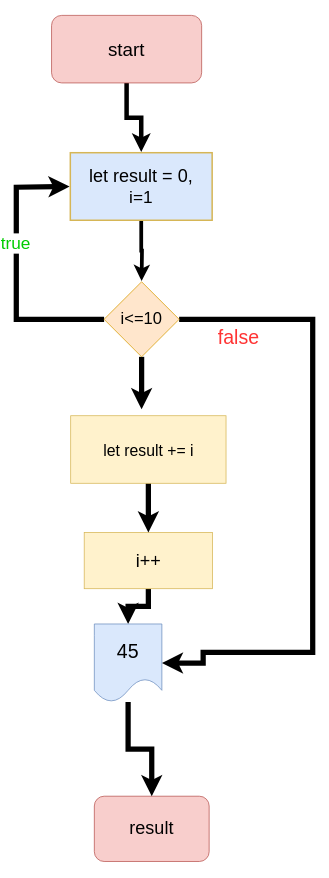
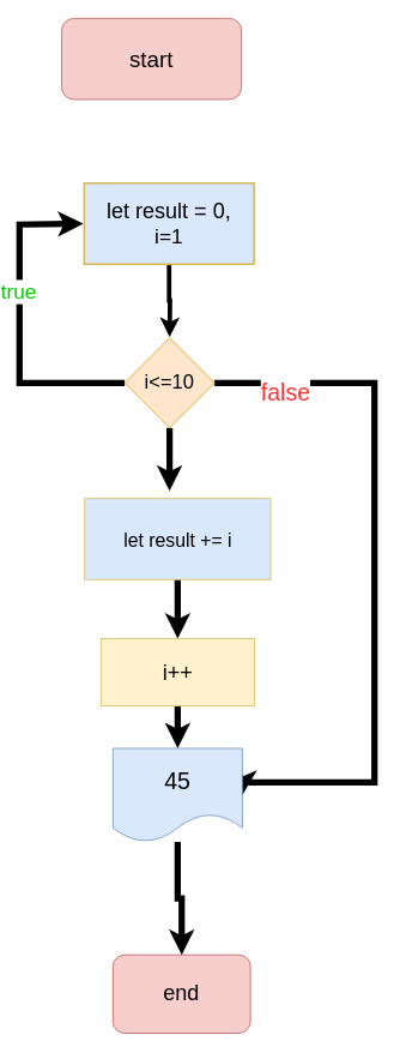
- <mxCell id="2" style="edgeStyle=orthogonalEdgeStyle;rounded=0;orthogonalLoop=1;jettySize=auto;html=1;entryX=0.5;entryY=0;entryDx=0;entryDy=0;strokeWidth=6;" edge="1" parent="1" source="3" target="9"><mxGeometry relative="1" as="geometry" /></mxCell>
- <mxCell id="17" value="&lt;font style=&quot;font-size: 21px&quot;&gt;let result += i&lt;/font&gt;" style="rounded=0;whiteSpace=wrap;html=1;fillColor=#fff2cc;strokeColor=#d6b656;direction=west;" vertex="1" parent="1"><mxGeometry x="92.5" y="553.5" width="207" height="90" as="geometry" /></mxCell>
+ <mxCell id="17" value="&lt;font style=&quot;font-size: 21px&quot;&gt;let result += i&lt;/font&gt;" style="rounded=0;whiteSpace=wrap;html=1;fillColor=#dae8fc;strokeColor=#d6b656;direction=west;" vertex="1" parent="1"><mxGeometry x="92.5" y="553.5" width="207" height="90" as="geometry" /></mxCell>
- <mxCell id="19" value="&lt;font style=&quot;font-size: 26px&quot;&gt;45&lt;/font&gt;" style="shape=document;whiteSpace=wrap;html=1;boundedLbl=1;fillColor=#dae8fc;strokeColor=#6c8ebf;" vertex="1" parent="1"><mxGeometry x="124" y="831" width="90" height="104" as="geometry" /></mxCell>
+ <mxCell id="19" value="&lt;font style=&quot;font-size: 26px&quot;&gt;45&lt;/font&gt;" style="shape=document;whiteSpace=wrap;html=1;boundedLbl=1;fillColor=#dae8fc;strokeColor=#6c8ebf;" vertex="1" parent="1"><mxGeometry x="124" y="831" width="144" height="104" as="geometry" /></mxCell>
- <mxCell id="5" value="&lt;font style=&quot;font-size: 24px&quot;&gt;result&lt;/font&gt;" style="rounded=1;whiteSpace=wrap;html=1;fillColor=#f8cecc;strokeColor=#b85450;" vertex="1" parent="1"><mxGeometry x="124" y="1060.5" width="153" height="87" as="geometry" /></mxCell>
+ <mxCell id="5" value="&lt;font style=&quot;font-size: 24px&quot;&gt;end&lt;/font&gt;" style="rounded=1;whiteSpace=wrap;html=1;fillColor=#f8cecc;strokeColor=#b85450;" vertex="1" parent="1"><mxGeometry x="124" y="1060.5" width="153" height="87" as="geometry" /></mxCell>
